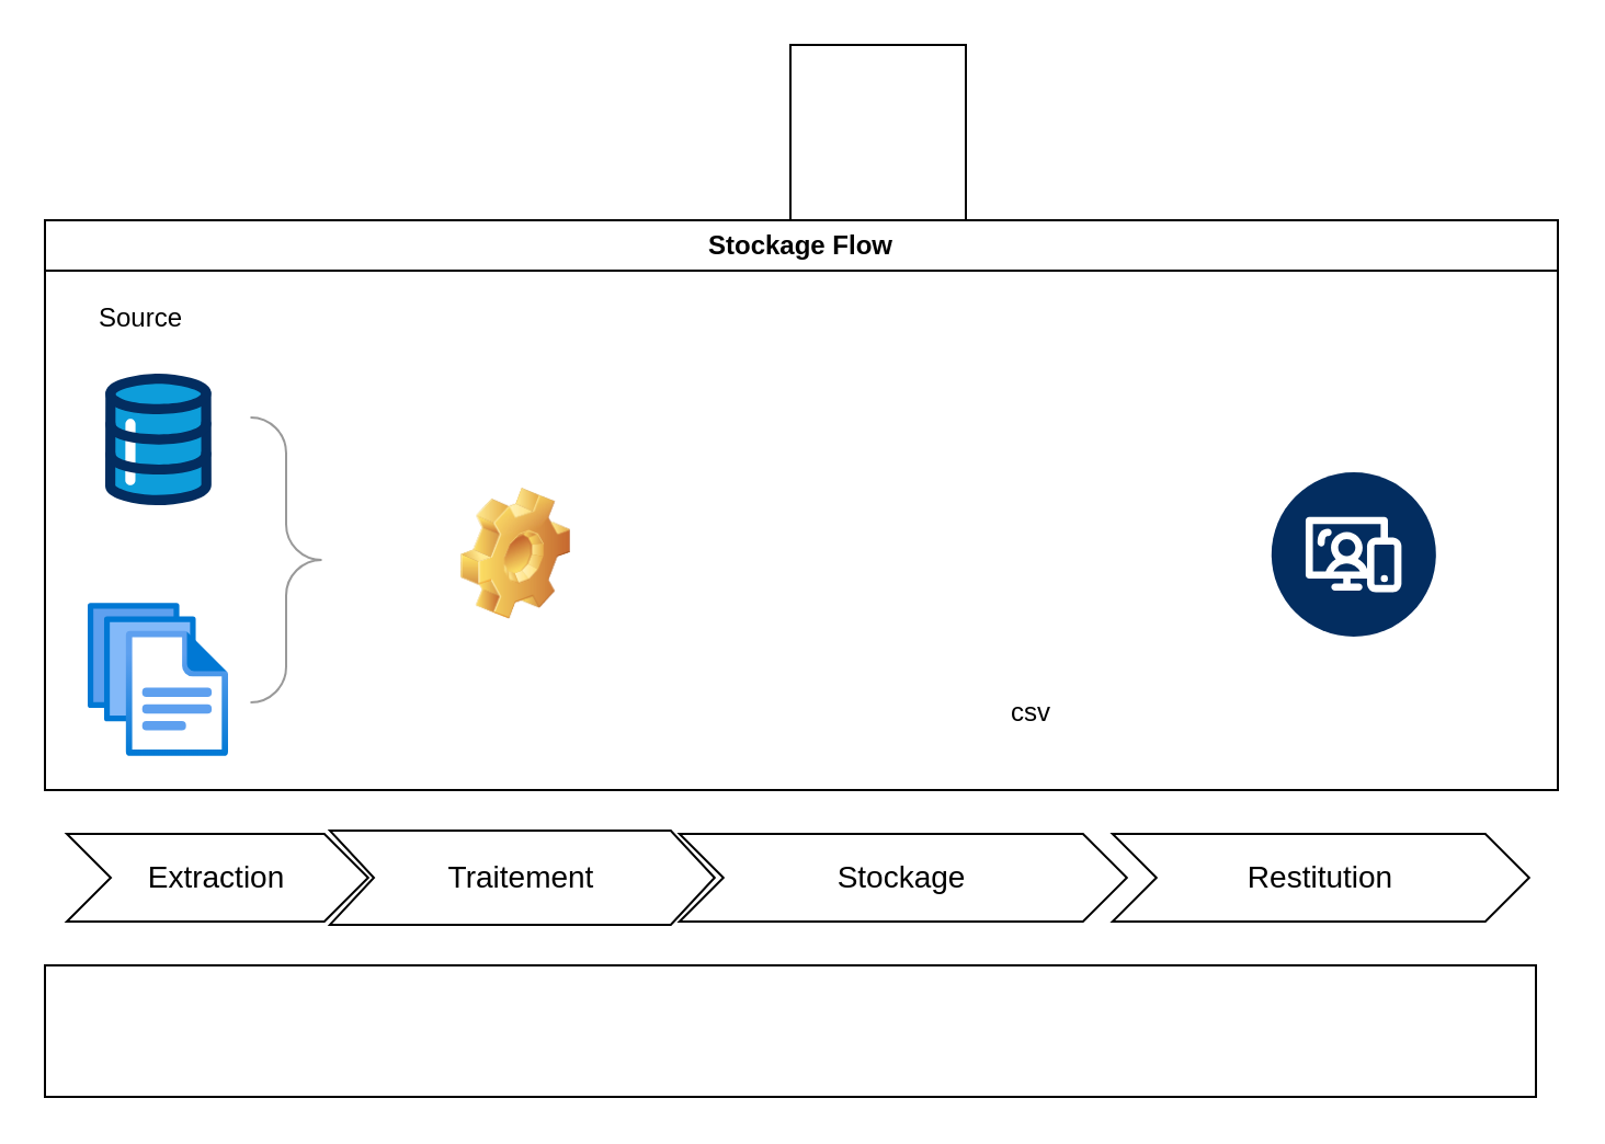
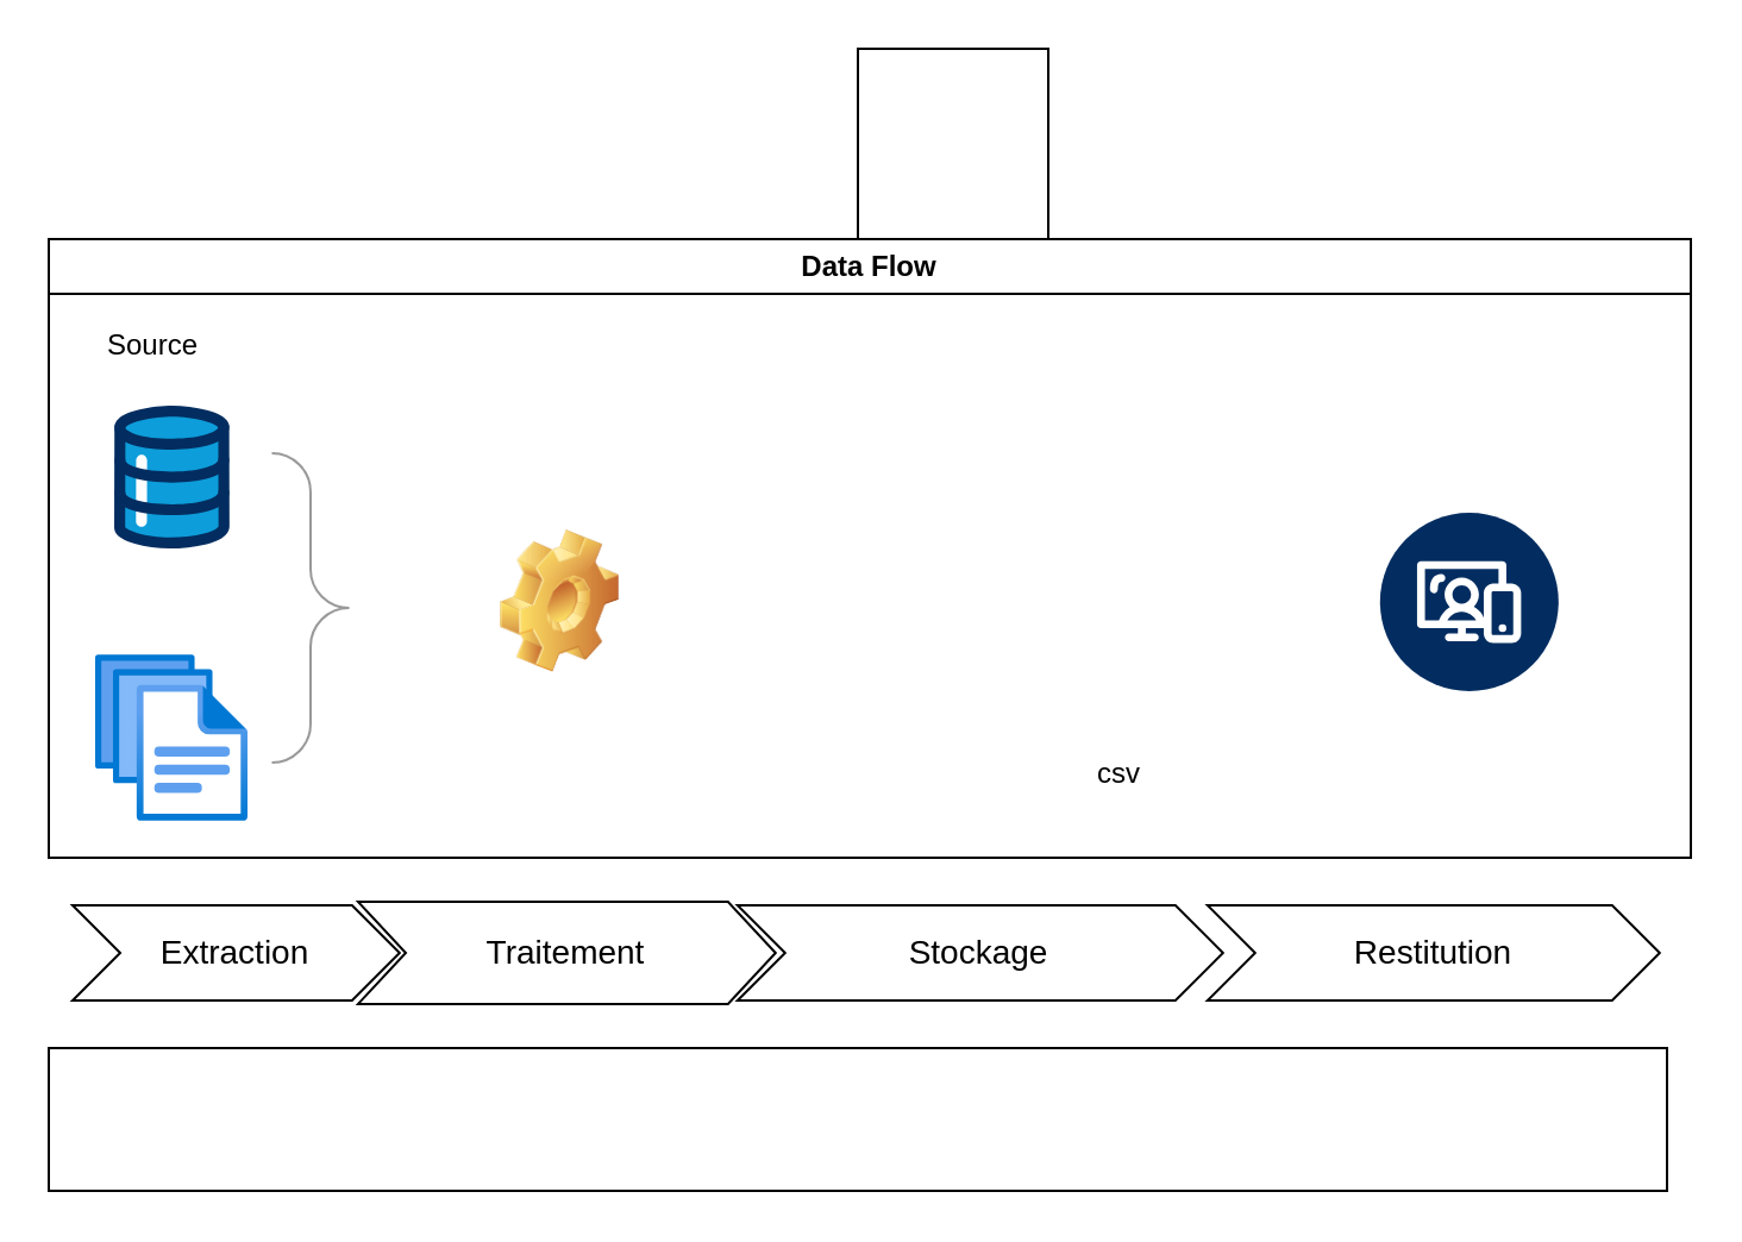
- <mxCell id="11" value="Stockage Flow" style="swimlane;whiteSpace=wrap;html=1;" vertex="1" parent="1"><mxGeometry x="20" y="100" width="690" height="260" as="geometry" /></mxCell>
+ <mxCell id="11" value="Data Flow" style="swimlane;whiteSpace=wrap;html=1;" vertex="1" parent="1"><mxGeometry x="20" y="100" width="690" height="260" as="geometry" /></mxCell>
